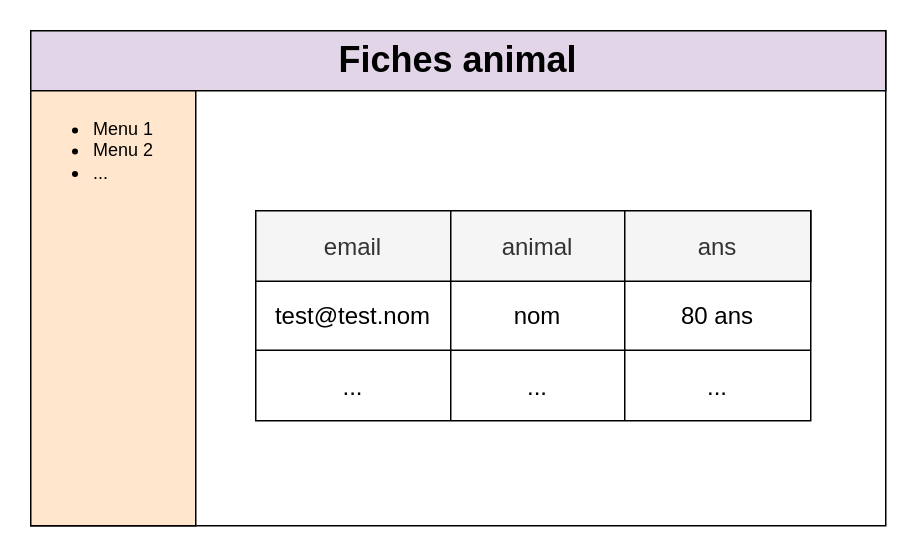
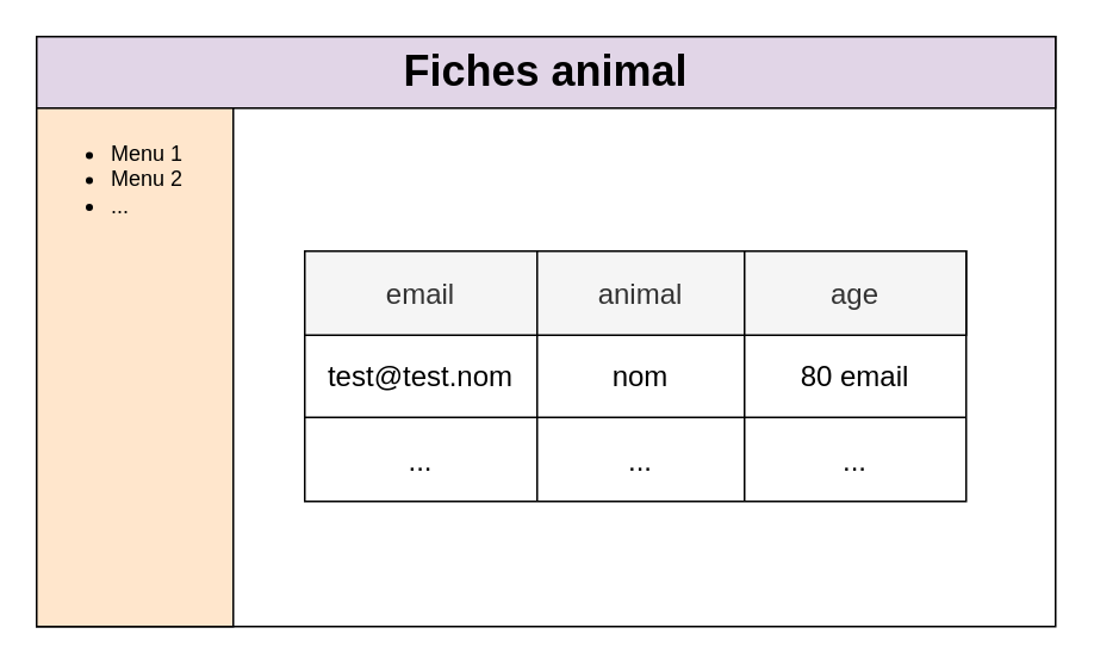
- <mxCell id="9" value="ans" style="shape=partialRectangle;html=1;whiteSpace=wrap;connectable=0;strokeColor=#000000;overflow=hidden;fillColor=#f5f5f5;top=1;left=1;bottom=1;right=1;pointerEvents=1;fontSize=16;fontColor=#333333;" vertex="1" parent="6"><mxGeometry x="246" width="124" height="47" as="geometry"><mxRectangle width="124" height="47" as="alternateBounds" /></mxGeometry></mxCell>
+ <mxCell id="9" value="age" style="shape=partialRectangle;html=1;whiteSpace=wrap;connectable=0;strokeColor=#000000;overflow=hidden;fillColor=#f5f5f5;top=1;left=1;bottom=1;right=1;pointerEvents=1;fontSize=16;fontColor=#333333;" vertex="1" parent="6"><mxGeometry x="246" width="124" height="47" as="geometry"><mxRectangle width="124" height="47" as="alternateBounds" /></mxGeometry></mxCell>
- <mxCell id="13" value="80 ans" style="shape=partialRectangle;html=1;whiteSpace=wrap;connectable=0;strokeColor=inherit;overflow=hidden;fillColor=none;top=0;left=0;bottom=0;right=0;pointerEvents=1;fontSize=16;" vertex="1" parent="10"><mxGeometry x="246" width="124" height="46" as="geometry"><mxRectangle width="124" height="46" as="alternateBounds" /></mxGeometry></mxCell>
+ <mxCell id="13" value="80 email" style="shape=partialRectangle;html=1;whiteSpace=wrap;connectable=0;strokeColor=inherit;overflow=hidden;fillColor=none;top=0;left=0;bottom=0;right=0;pointerEvents=1;fontSize=16;" vertex="1" parent="10"><mxGeometry x="246" width="124" height="46" as="geometry"><mxRectangle width="124" height="46" as="alternateBounds" /></mxGeometry></mxCell>
